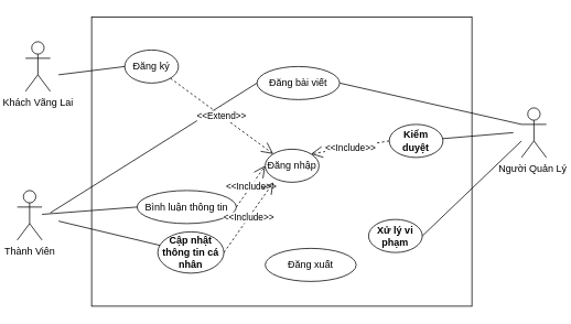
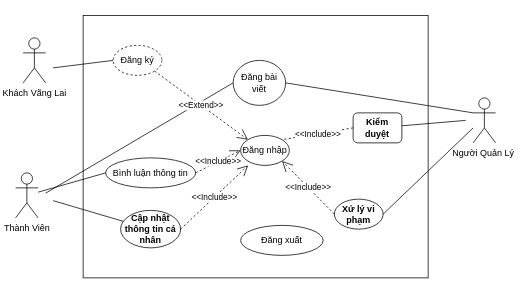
- <mxCell id="12" value="Đăng ký" style="ellipse;whiteSpace=wrap;html=1;" parent="1" vertex="1"><mxGeometry x="150" y="60" width="65" height="40" as="geometry" /></mxCell>
+ <mxCell id="12" value="Đăng ký" style="ellipse;whiteSpace=wrap;html=1;dashed=1;" parent="1" vertex="1"><mxGeometry x="150" y="60" width="65" height="40" as="geometry" /></mxCell>
- <mxCell id="18" value="Đăng bài viết" style="ellipse;whiteSpace=wrap;html=1;" parent="1" vertex="1"><mxGeometry x="310" y="80" width="100" height="40" as="geometry" /></mxCell>
+ <mxCell id="18" value="Đăng bài viết" style="ellipse;whiteSpace=wrap;html=1;" parent="1" vertex="1"><mxGeometry x="310" y="80" width="70" height="60" as="geometry" /></mxCell>
- <mxCell id="10" value="&lt;b&gt;Kiểm duyệt&lt;/b&gt;" style="ellipse;whiteSpace=wrap;html=1;" parent="1" vertex="1"><mxGeometry x="470" y="150" width="65" height="40" as="geometry" /></mxCell>
+ <mxCell id="10" value="&lt;b&gt;Kiểm duyệt&lt;/b&gt;" style="whiteSpace=wrap;html=1;rounded=1;" parent="1" vertex="1"><mxGeometry x="470" y="150" width="65" height="40" as="geometry" /></mxCell>
- <mxCell id="25" value="&amp;lt;&amp;lt;Include&amp;gt;&amp;gt;" style="endArrow=open;endSize=12;dashed=1;html=1;exitX=0;exitY=0.5;exitDx=0;exitDy=0;entryX=1;entryY=0;entryDx=0;entryDy=0;" parent="1" source="10" target="7" edge="1"><mxGeometry width="160" relative="1" as="geometry"><mxPoint x="260" y="325" as="sourcePoint" /><mxPoint x="350.01" y="240" as="targetPoint" /></mxGeometry></mxCell>
+ <mxCell id="25" value="&amp;lt;&amp;lt;Include&amp;gt;&amp;gt;" style="endArrow=none;endSize=12;dashed=1;html=1;exitX=0;exitY=0.5;exitDx=0;exitDy=0;entryX=1;entryY=0;entryDx=0;entryDy=0;" parent="1" source="10" target="7" edge="1"><mxGeometry width="160" relative="1" as="geometry"><mxPoint x="260" y="325" as="sourcePoint" /><mxPoint x="350.01" y="240" as="targetPoint" /></mxGeometry></mxCell>
+ <mxCell id="24" value="&amp;lt;&amp;lt;Include&amp;gt;&amp;gt;" style="endArrow=open;endSize=12;dashed=1;html=1;exitX=0;exitY=0.5;exitDx=0;exitDy=0;entryX=1;entryY=1;entryDx=0;entryDy=0;" parent="1" source="11" target="7" edge="1"><mxGeometry width="160" relative="1" as="geometry"><mxPoint x="250" y="315" as="sourcePoint" /><mxPoint x="340.01" y="230" as="targetPoint" /></mxGeometry></mxCell>
- <mxCell id="6" value="Bình luận thông tin" style="ellipse;whiteSpace=wrap;html=1;" parent="1" vertex="1"><mxGeometry x="165" y="230" width="120" height="40" as="geometry" /></mxCell>
+ <mxCell id="6" value="Bình luận thông tin" style="ellipse;whiteSpace=wrap;html=1;" parent="1" vertex="1"><mxGeometry x="140" y="210" width="120" height="40" as="geometry" /></mxCell>
- <mxCell id="9" value="&lt;b&gt;Cập nhật thông tin cá nhân&lt;/b&gt;" style="ellipse;whiteSpace=wrap;html=1;" parent="1" vertex="1"><mxGeometry x="190" y="280" width="80" height="50" as="geometry" /></mxCell>
+ <mxCell id="9" value="&lt;b&gt;Cập nhật thông tin cá nhân&lt;/b&gt;" style="ellipse;whiteSpace=wrap;html=1;" parent="1" vertex="1"><mxGeometry x="160" y="280" width="80" height="50" as="geometry" /></mxCell>
